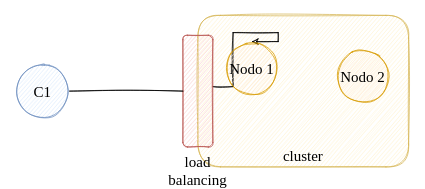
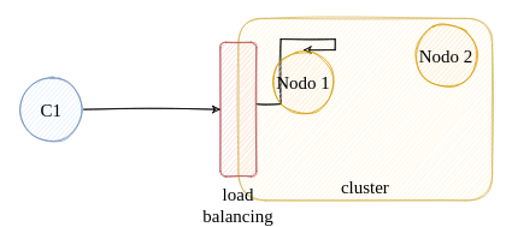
- <mxCell id="6" value="Nodo 2" style="ellipse;whiteSpace=wrap;html=1;shadow=0;sketch=1;fontSize=20;fontFamily=Architects Daughter;fontSource=https%3A%2F%2Ffonts.googleapis.com%2Fcss%3Ffamily%3DArchitects%2BDaughter;fillColor=#ffe6cc;strokeColor=#d79b00;" parent="1" vertex="1"><mxGeometry x="447" y="65" width="72" height="72" as="geometry" /></mxCell>
+ <mxCell id="6" value="Nodo 2" style="ellipse;whiteSpace=wrap;html=1;shadow=0;sketch=1;fontSize=20;fontFamily=Architects Daughter;fontSource=https%3A%2F%2Ffonts.googleapis.com%2Fcss%3Ffamily%3DArchitects%2BDaughter;fillColor=#ffe6cc;strokeColor=#d79b00;" parent="1" vertex="1"><mxGeometry x="457" y="25" width="72" height="72" as="geometry" /></mxCell>
- <mxCell id="7" style="edgeStyle=orthogonalEdgeStyle;rounded=0;orthogonalLoop=1;jettySize=auto;html=1;entryX=0;entryY=0.5;entryDx=0;entryDy=0;fontFamily=Architects Daughter;fontSource=https%3A%2F%2Ffonts.googleapis.com%2Fcss%3Ffamily%3DArchitects%2BDaughter;fontSize=20;labelBackgroundColor=none;sketch=1;endArrow=none;" parent="1" source="8" target="4" edge="1"><mxGeometry relative="1" as="geometry" /></mxCell>
+ <mxCell id="7" style="edgeStyle=orthogonalEdgeStyle;rounded=0;orthogonalLoop=1;jettySize=auto;html=1;entryX=0;entryY=0.5;entryDx=0;entryDy=0;fontFamily=Architects Daughter;fontSource=https%3A%2F%2Ffonts.googleapis.com%2Fcss%3Ffamily%3DArchitects%2BDaughter;fontSize=20;labelBackgroundColor=none;sketch=1;" parent="1" source="8" target="4" edge="1"><mxGeometry relative="1" as="geometry" /></mxCell>
